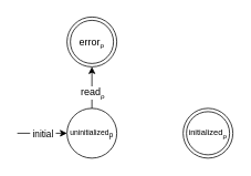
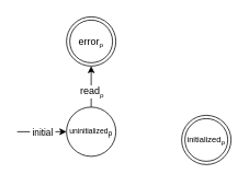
- <mxCell id="8" value="&lt;font style=&quot;font-size: 10px&quot;&gt;initialized&lt;sub&gt;ρ&lt;/sub&gt;&lt;/font&gt;" style="ellipse;shape=doubleEllipse;whiteSpace=wrap;html=1;aspect=fixed;fontSize=8;" parent="1" vertex="1"><mxGeometry x="220" y="130" width="60" height="60" as="geometry" /></mxCell>
+ <mxCell id="8" value="&lt;font style=&quot;font-size: 10px&quot;&gt;initialized&lt;sub&gt;ρ&lt;/sub&gt;&lt;/font&gt;" style="ellipse;shape=doubleEllipse;whiteSpace=wrap;html=1;aspect=fixed;fontSize=8;" parent="1" vertex="1"><mxGeometry x="220" y="140" width="60" height="60" as="geometry" /></mxCell>
